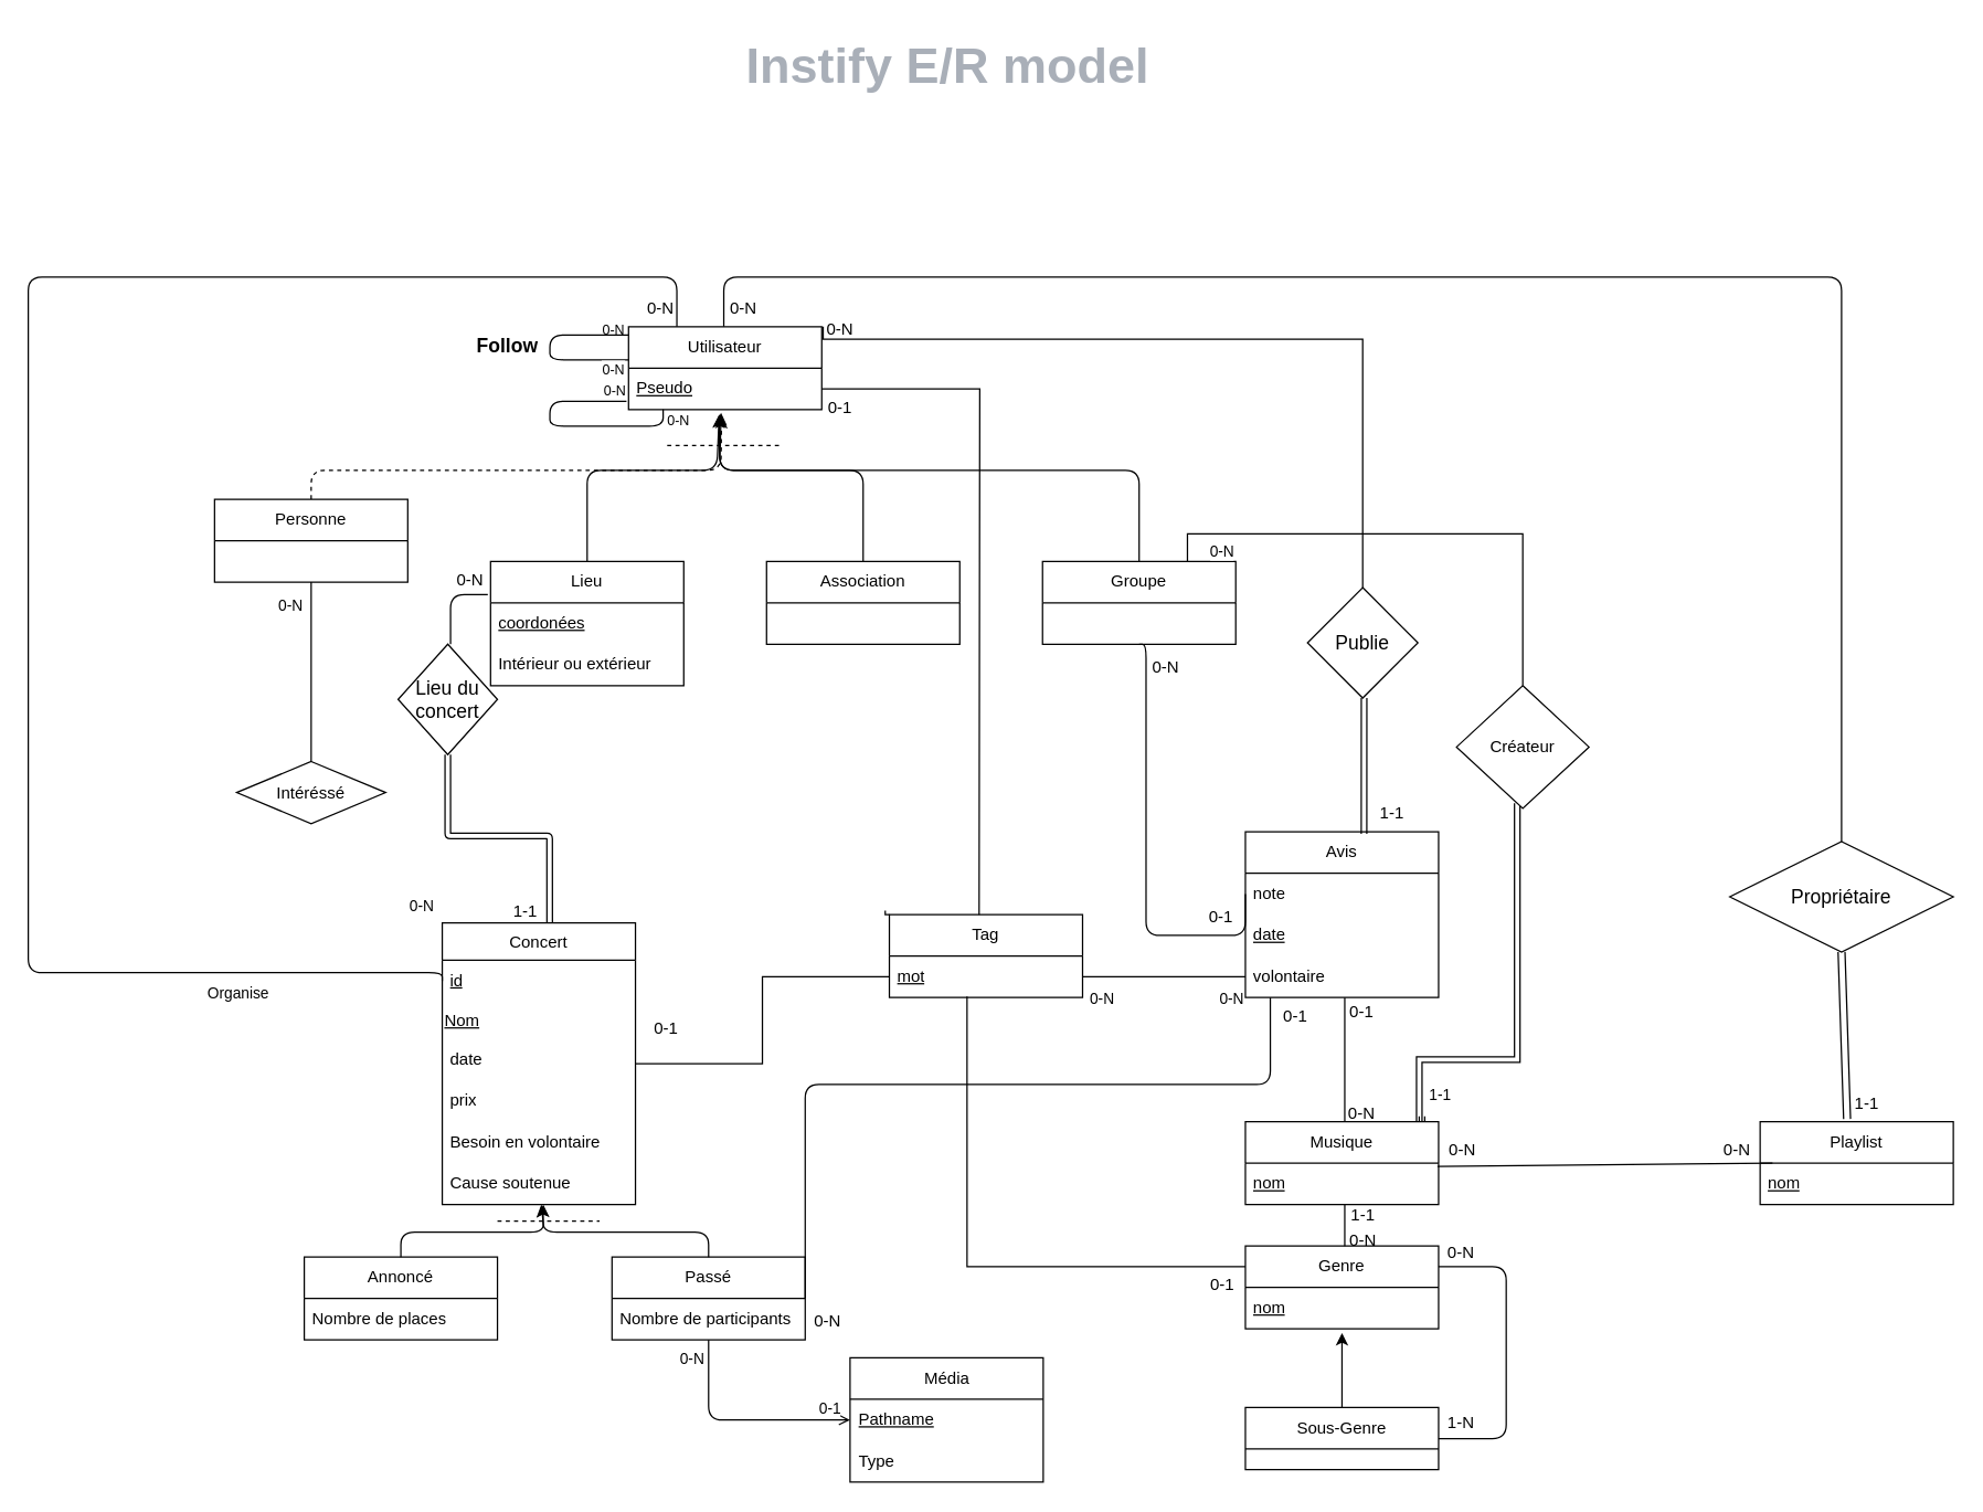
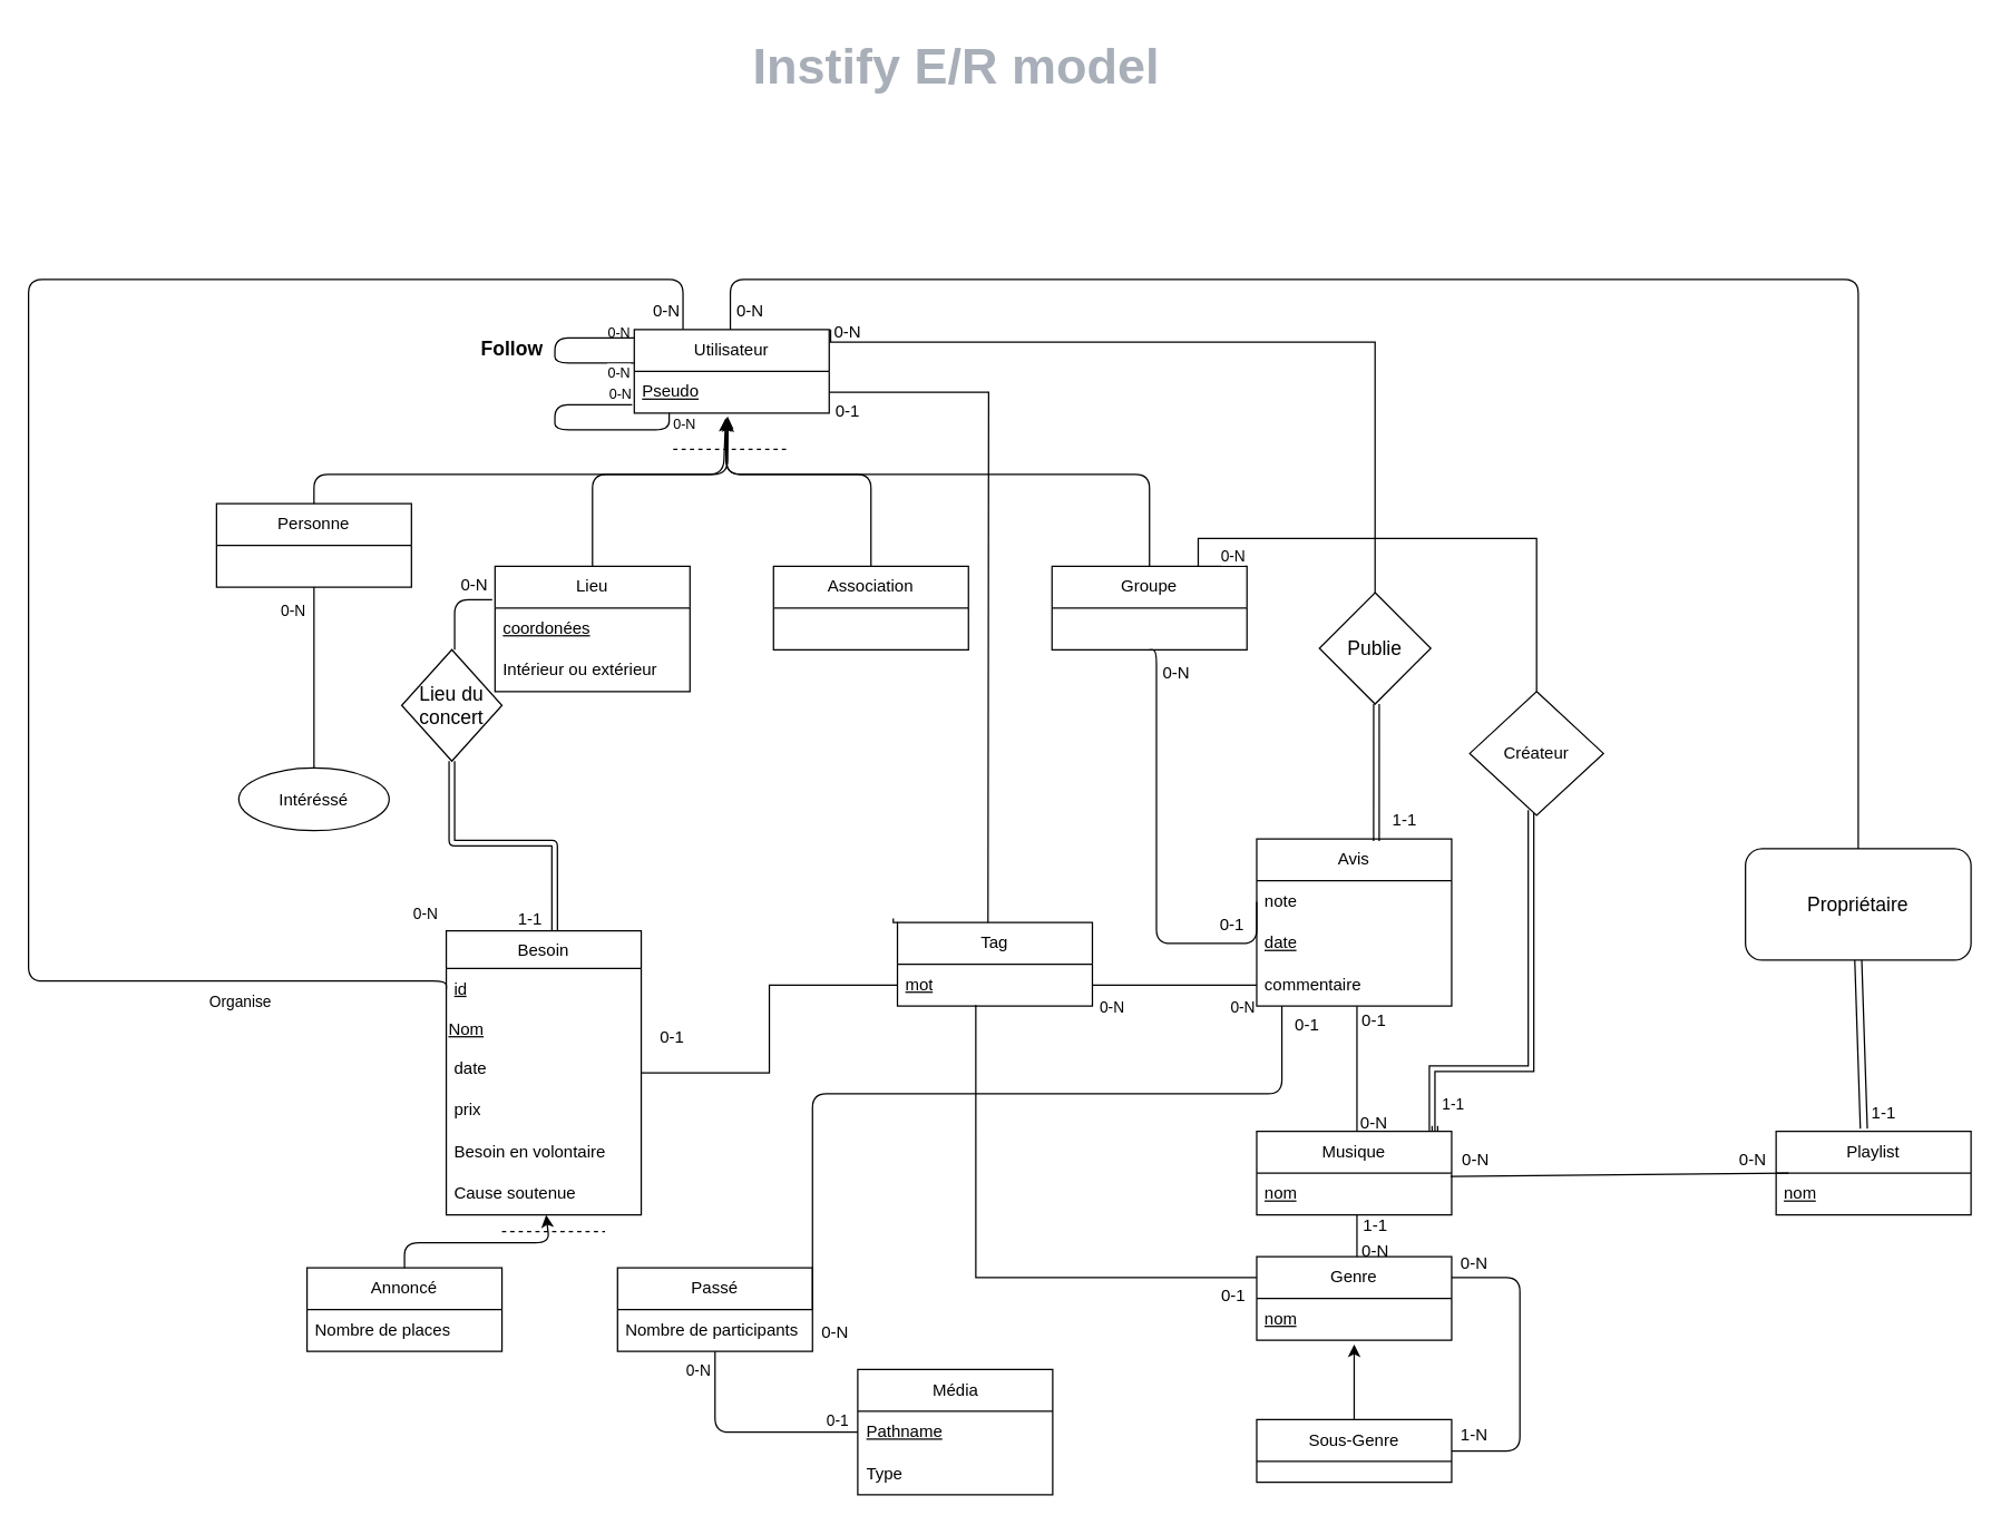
- <mxCell id="14" value="" style="endArrow=classic;html=1;exitX=0.5;exitY=0;exitDx=0;exitDy=0;entryX=0.481;entryY=1.153;entryDx=0;entryDy=0;entryPerimeter=0;dashed=1;" parent="1" source="8" target="3" edge="1"><mxGeometry width="50" height="50" relative="1" as="geometry"><mxPoint x="249" y="381" as="sourcePoint" /><mxPoint x="299" y="331" as="targetPoint" /><Array as="points"><mxPoint x="225" y="340" /><mxPoint x="522" y="340" /></Array></mxGeometry></mxCell>
+ <mxCell id="14" value="" style="endArrow=classic;html=1;exitX=0.5;exitY=0;exitDx=0;exitDy=0;entryX=0.481;entryY=1.153;entryDx=0;entryDy=0;entryPerimeter=0;" parent="1" source="8" target="3" edge="1"><mxGeometry width="50" height="50" relative="1" as="geometry"><mxPoint x="249" y="381" as="sourcePoint" /><mxPoint x="299" y="331" as="targetPoint" /><Array as="points"><mxPoint x="225" y="340" /><mxPoint x="522" y="340" /></Array></mxGeometry></mxCell>
- <mxCell id="38" value="Intéréssé" style="rhombus;whiteSpace=wrap;html=1;" parent="1" vertex="1"><mxGeometry x="171" y="551" width="108" height="45" as="geometry" /></mxCell>
+ <mxCell id="38" value="Intéréssé" style="ellipse;whiteSpace=wrap;html=1;" parent="1" vertex="1"><mxGeometry x="171" y="551" width="108" height="45" as="geometry" /></mxCell>
- <mxCell id="82" value="&lt;font style=&quot;font-size: 14px;&quot;&gt;Propriétaire&lt;/font&gt;" style="rhombus;whiteSpace=wrap;html=1;" parent="1" vertex="1"><mxGeometry x="1253" y="609" width="162" height="80" as="geometry" /></mxCell>
+ <mxCell id="82" value="&lt;font style=&quot;font-size: 14px;&quot;&gt;Propriétaire&lt;/font&gt;" style="whiteSpace=wrap;html=1;rounded=1;" parent="1" vertex="1"><mxGeometry x="1253" y="609" width="162" height="80" as="geometry" /></mxCell>
- <mxCell id="18" value="Concert" style="swimlane;fontStyle=0;childLayout=stackLayout;horizontal=1;startSize=27;horizontalStack=0;resizeParent=1;resizeParentMax=0;resizeLast=0;collapsible=1;marginBottom=0;whiteSpace=wrap;html=1;" parent="1" vertex="1"><mxGeometry x="320" y="668" width="140" height="204" as="geometry"><mxRectangle x="633" y="576" width="81" height="27" as="alternateBounds" /></mxGeometry></mxCell>
+ <mxCell id="18" value="Besoin" style="swimlane;fontStyle=0;childLayout=stackLayout;horizontal=1;startSize=27;horizontalStack=0;resizeParent=1;resizeParentMax=0;resizeLast=0;collapsible=1;marginBottom=0;whiteSpace=wrap;html=1;" parent="1" vertex="1"><mxGeometry x="320" y="668" width="140" height="204" as="geometry"><mxRectangle x="633" y="576" width="81" height="27" as="alternateBounds" /></mxGeometry></mxCell>
- <mxCell id="42" value="volontaire" style="text;strokeColor=none;fillColor=none;align=left;verticalAlign=middle;spacingLeft=4;spacingRight=4;overflow=hidden;points=[[0,0.5],[1,0.5]];portConstraint=eastwest;rotatable=0;whiteSpace=wrap;html=1;" parent="39" vertex="1"><mxGeometry y="90" width="140" height="30" as="geometry" /></mxCell>
+ <mxCell id="42" value="commentaire" style="text;strokeColor=none;fillColor=none;align=left;verticalAlign=middle;spacingLeft=4;spacingRight=4;overflow=hidden;points=[[0,0.5],[1,0.5]];portConstraint=eastwest;rotatable=0;whiteSpace=wrap;html=1;" parent="39" vertex="1"><mxGeometry y="90" width="140" height="30" as="geometry" /></mxCell>
- <mxCell id="33" value="" style="endArrow=classic;html=1;exitX=0.5;exitY=0;exitDx=0;exitDy=0;entryX=0.523;entryY=1.001;entryDx=0;entryDy=0;entryPerimeter=0;" parent="1" source="28" target="24" edge="1"><mxGeometry width="50" height="50" relative="1" as="geometry"><mxPoint x="506" y="852" as="sourcePoint" /><mxPoint x="393" y="847" as="targetPoint" /><Array as="points"><mxPoint x="513" y="892" /><mxPoint x="393" y="892" /></Array></mxGeometry></mxCell>
- <mxCell id="25" value="" style="edgeStyle=none;html=1;entryX=0;entryY=0.5;entryDx=0;entryDy=0;endArrow=open;endFill=0;" parent="1" source="28" target="109" edge="1"><mxGeometry relative="1" as="geometry"><mxPoint x="513" y="1050" as="targetPoint" /><Array as="points"><mxPoint x="513" y="1028" /></Array></mxGeometry></mxCell>
+ <mxCell id="25" value="" style="edgeStyle=none;html=1;entryX=0;entryY=0.5;entryDx=0;entryDy=0;endArrow=none;endFill=0;" parent="1" source="28" target="109" edge="1"><mxGeometry relative="1" as="geometry"><mxPoint x="513" y="1050" as="targetPoint" /><Array as="points"><mxPoint x="513" y="1028" /></Array></mxGeometry></mxCell>
